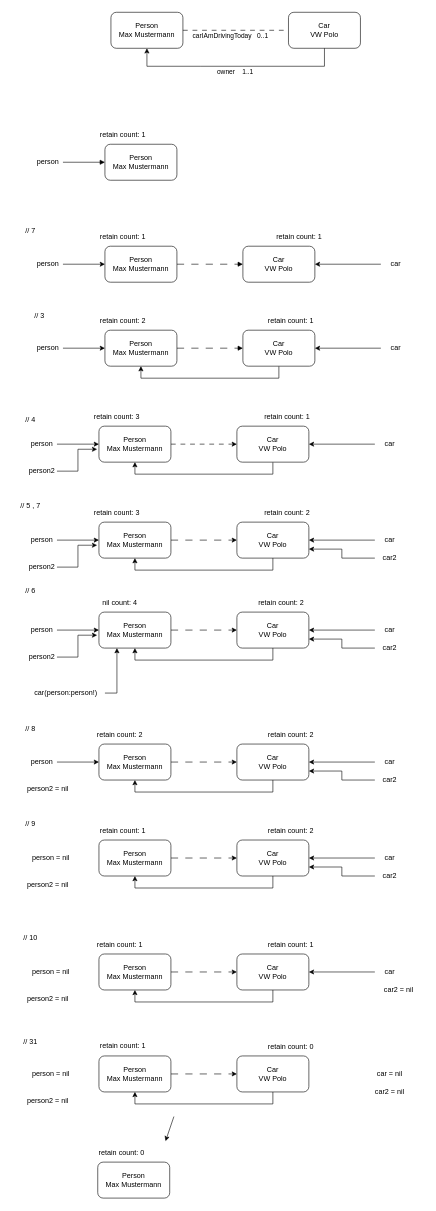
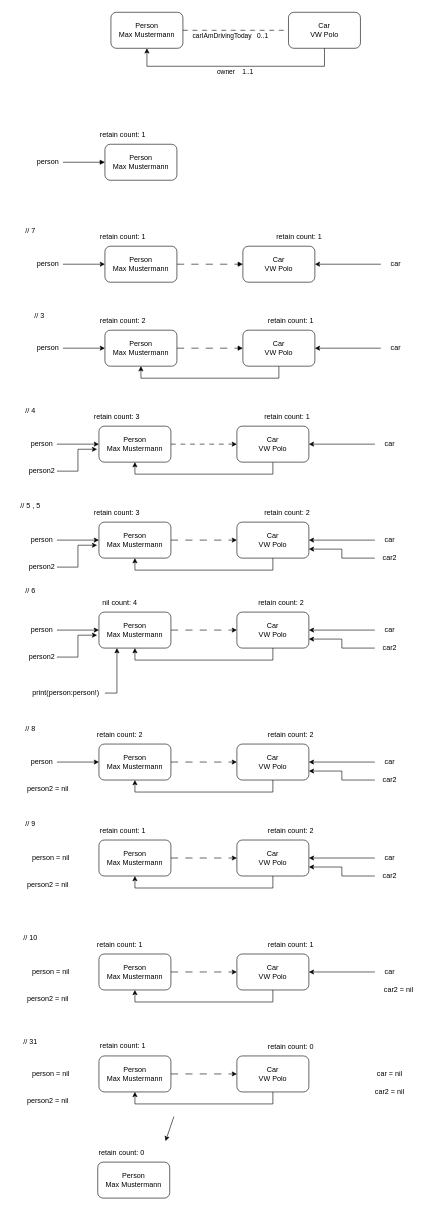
- <mxCell id="32" value="// 4" style="text;html=1;align=center;verticalAlign=middle;whiteSpace=wrap;rounded=0;" parent="1" vertex="1"><mxGeometry x="20" y="684" width="60" height="30" as="geometry" /></mxCell>
+ <mxCell id="32" value="// 4" style="text;html=1;align=center;verticalAlign=middle;whiteSpace=wrap;rounded=0;" parent="1" vertex="1"><mxGeometry x="20" y="669" width="60" height="30" as="geometry" /></mxCell>
- <mxCell id="49" value="// 5 , 7" style="text;html=1;align=center;verticalAlign=middle;whiteSpace=wrap;rounded=0;" parent="1" vertex="1"><mxGeometry x="20" y="828" width="60" height="30" as="geometry" /></mxCell>
+ <mxCell id="49" value="// 5 , 5" style="text;html=1;align=center;verticalAlign=middle;whiteSpace=wrap;rounded=0;" parent="1" vertex="1"><mxGeometry x="20" y="828" width="60" height="30" as="geometry" /></mxCell>
- <mxCell id="66" value="car(person:person!)" style="text;html=1;align=center;verticalAlign=middle;whiteSpace=wrap;rounded=0;" parent="1" vertex="1"><mxGeometry x="44" y="1140" width="130" height="30" as="geometry" /></mxCell>
+ <mxCell id="66" value="print(person:person!)" style="text;html=1;align=center;verticalAlign=middle;whiteSpace=wrap;rounded=0;" parent="1" vertex="1"><mxGeometry x="44" y="1140" width="130" height="30" as="geometry" /></mxCell>
